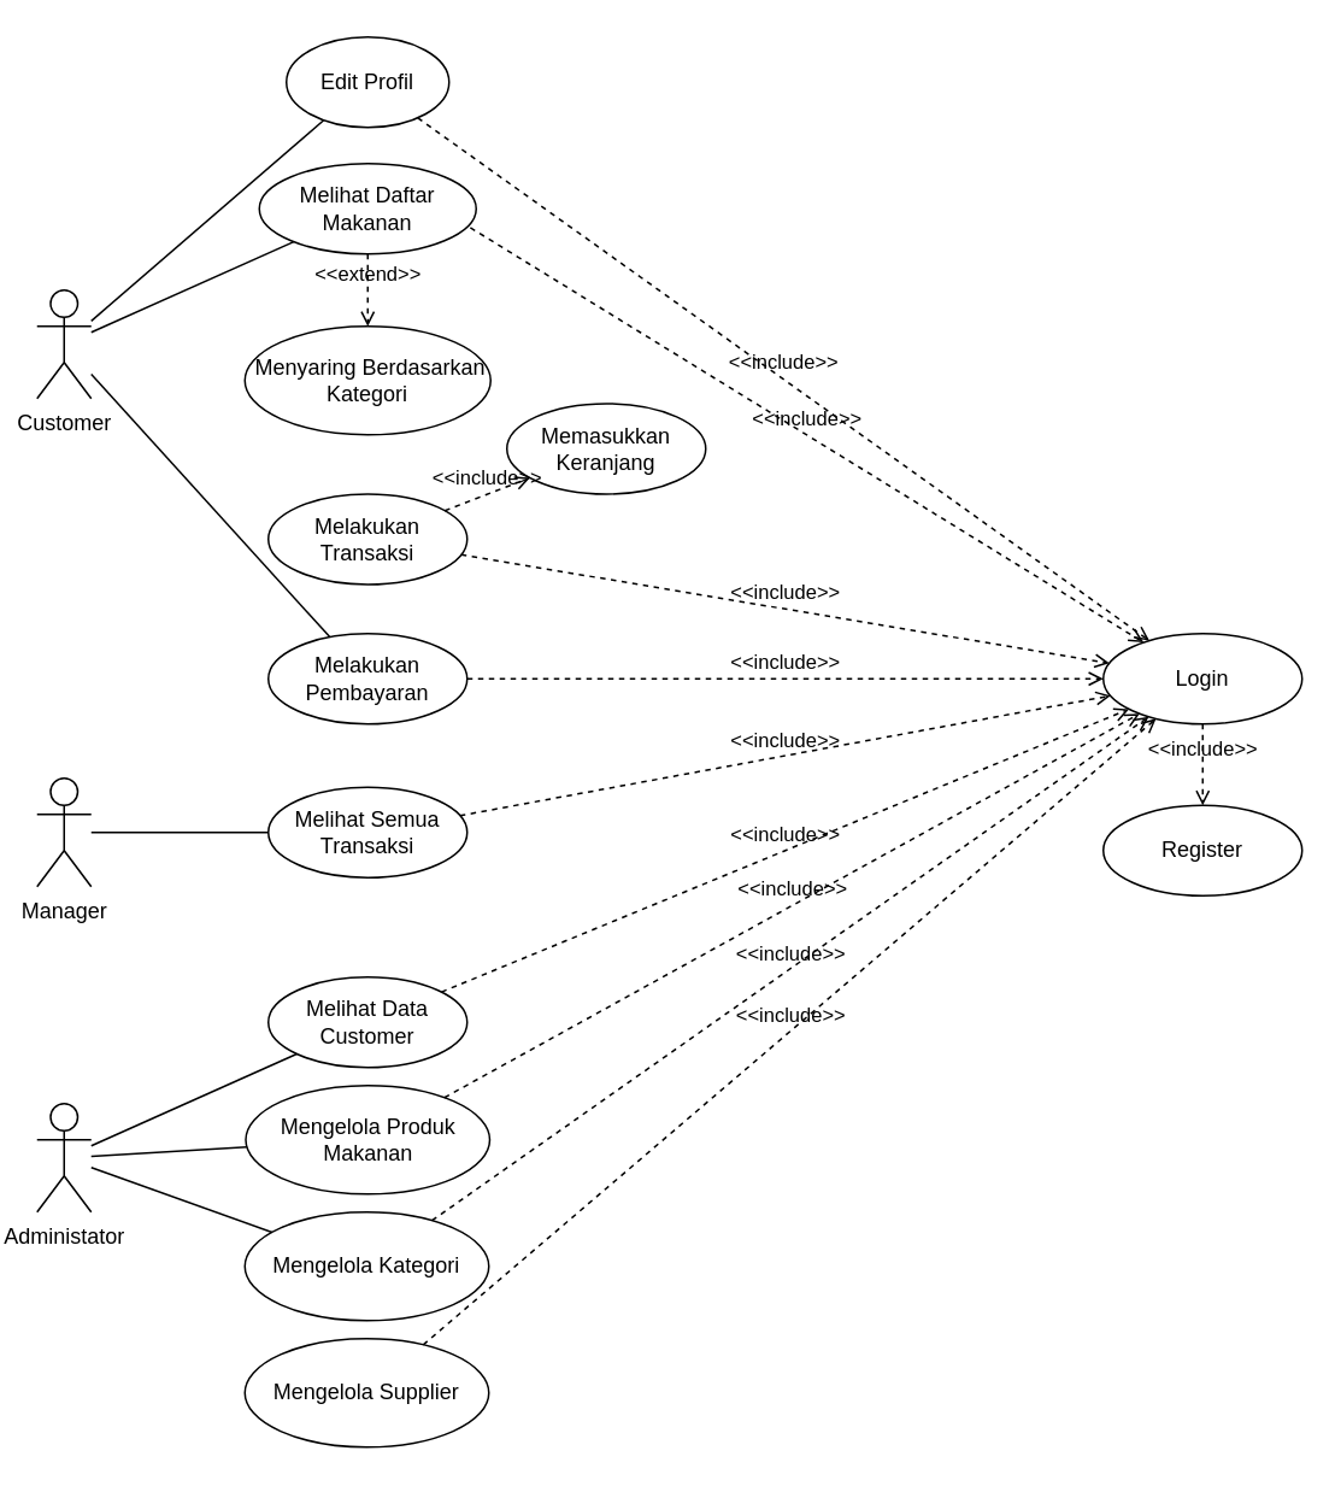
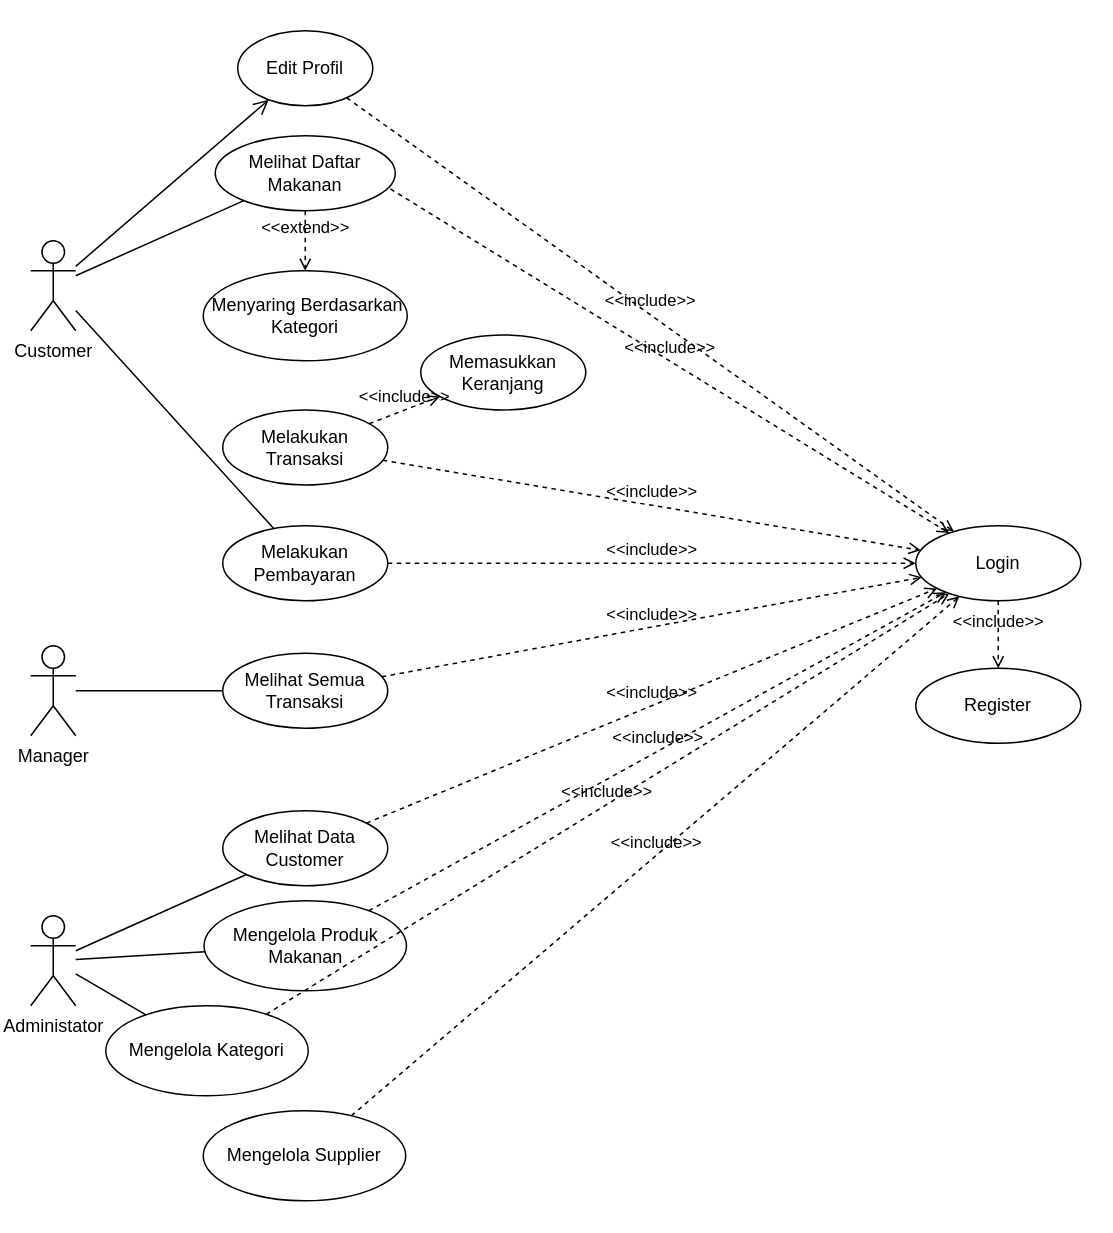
- <mxCell id="7" value="" style="endArrow=none;startArrow=none;endFill=0;startFill=0;endSize=8;html=1;verticalAlign=bottom;labelBackgroundColor=none;strokeWidth=1;rounded=0;" edge="1" parent="1" source="2" target="3"><mxGeometry width="160" relative="1" as="geometry"><mxPoint x="210" y="240" as="sourcePoint" /><mxPoint x="370" y="240" as="targetPoint" /></mxGeometry></mxCell>
+ <mxCell id="7" value="" style="endArrow=open;startArrow=none;endFill=0;startFill=0;endSize=8;html=1;verticalAlign=bottom;labelBackgroundColor=none;strokeWidth=1;rounded=0;" edge="1" parent="1" source="2" target="3"><mxGeometry width="160" relative="1" as="geometry"><mxPoint x="210" y="240" as="sourcePoint" /><mxPoint x="370" y="240" as="targetPoint" /></mxGeometry></mxCell>
- <mxCell id="34" value="Mengelola Kategori" style="ellipse;whiteSpace=wrap;html=1;" vertex="1" parent="1"><mxGeometry x="135" y="670" width="135" height="60" as="geometry" /></mxCell>
+ <mxCell id="34" value="Mengelola Kategori" style="ellipse;whiteSpace=wrap;html=1;" vertex="1" parent="1"><mxGeometry x="70" y="670" width="135" height="60" as="geometry" /></mxCell>
